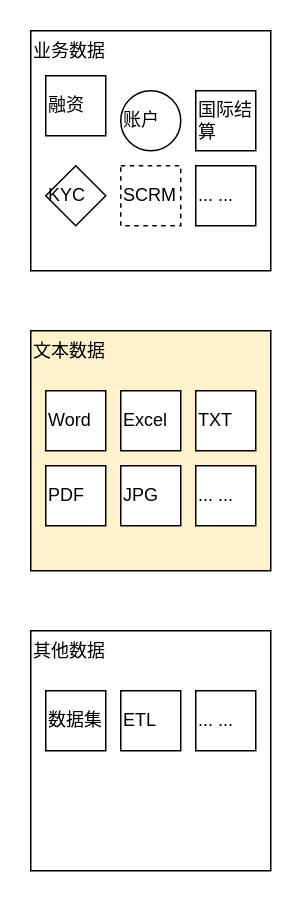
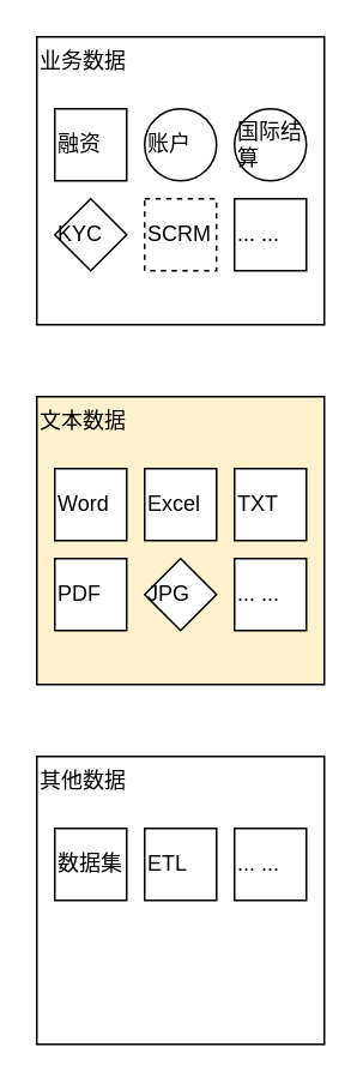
- <mxCell id="3" value="融资" style="rounded=0;whiteSpace=wrap;html=1;align=left;" vertex="1" diagramName="Rectangle" diagramCategory="general" parent="1"><mxGeometry x="30" y="50" width="40" height="40" as="geometry" /></mxCell>
+ <mxCell id="3" value="融资" style="rounded=0;whiteSpace=wrap;html=1;align=left;" vertex="1" diagramName="Rectangle" diagramCategory="general" parent="1"><mxGeometry x="30" y="60" width="40" height="40" as="geometry" /></mxCell>
- <mxCell id="5" value="国际结算" style="rounded=0;whiteSpace=wrap;html=1;align=left;" vertex="1" diagramName="Rectangle" diagramCategory="general" parent="1"><mxGeometry x="130" y="60" width="40" height="40" as="geometry" /></mxCell>
+ <mxCell id="5" value="国际结算" style="ellipse;whiteSpace=wrap;html=1;align=left;" vertex="1" diagramName="Rectangle" diagramCategory="general" parent="1"><mxGeometry x="130" y="60" width="40" height="40" as="geometry" /></mxCell>
- <mxCell id="13" value="JPG" style="rounded=0;whiteSpace=wrap;html=1;align=left;" vertex="1" diagramName="Rectangle" diagramCategory="general" parent="1"><mxGeometry x="80" y="310" width="40" height="40" as="geometry" /></mxCell>
+ <mxCell id="13" value="JPG" style="rhombus;whiteSpace=wrap;html=1;align=left;" vertex="1" diagramName="Rectangle" diagramCategory="general" parent="1"><mxGeometry x="80" y="310" width="40" height="40" as="geometry" /></mxCell>
